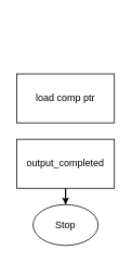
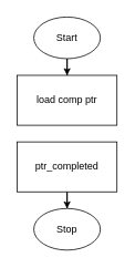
+ <mxCell id="3" value="Start" style="ellipse;whiteSpace=wrap;html=1;" vertex="1" parent="1"><mxGeometry x="40" width="80" height="50" as="geometry" y="20" /></mxCell>
+ <mxCell id="2" style="edgeStyle=orthogonalEdgeStyle;rounded=0;orthogonalLoop=1;jettySize=auto;html=1;entryX=0.5;entryY=0;entryDx=0;entryDy=0;" edge="1" parent="1" source="3" target="4"><mxGeometry relative="1" as="geometry" /></mxCell>
- <mxCell id="6" value="output_completed" style="rounded=0;whiteSpace=wrap;html=1;" vertex="1" parent="1"><mxGeometry x="20" y="170" width="120" height="60" as="geometry" /></mxCell>
+ <mxCell id="6" value="ptr_completed" style="rounded=0;whiteSpace=wrap;html=1;" vertex="1" parent="1"><mxGeometry x="20" y="170" width="120" height="60" as="geometry" /></mxCell>
